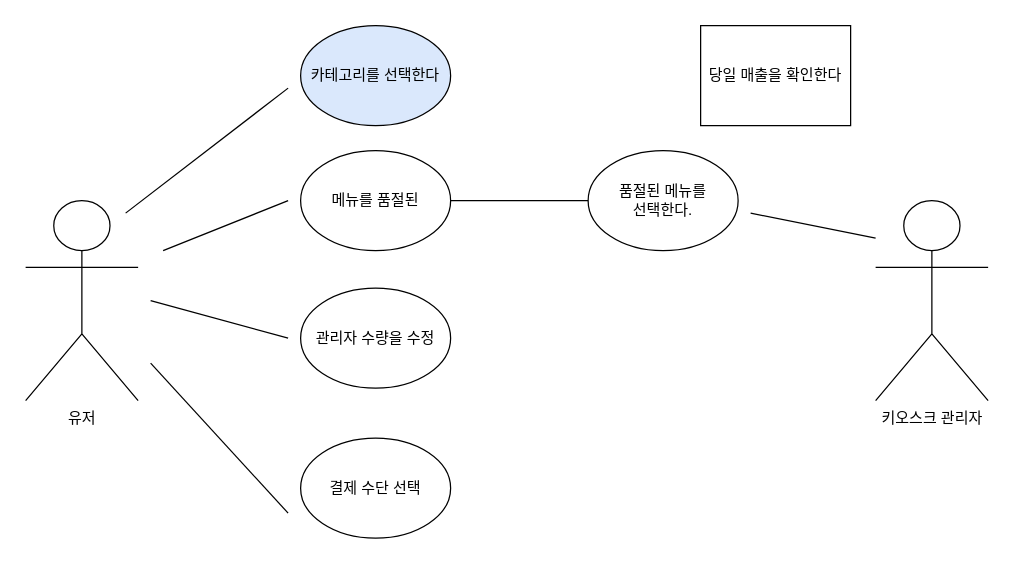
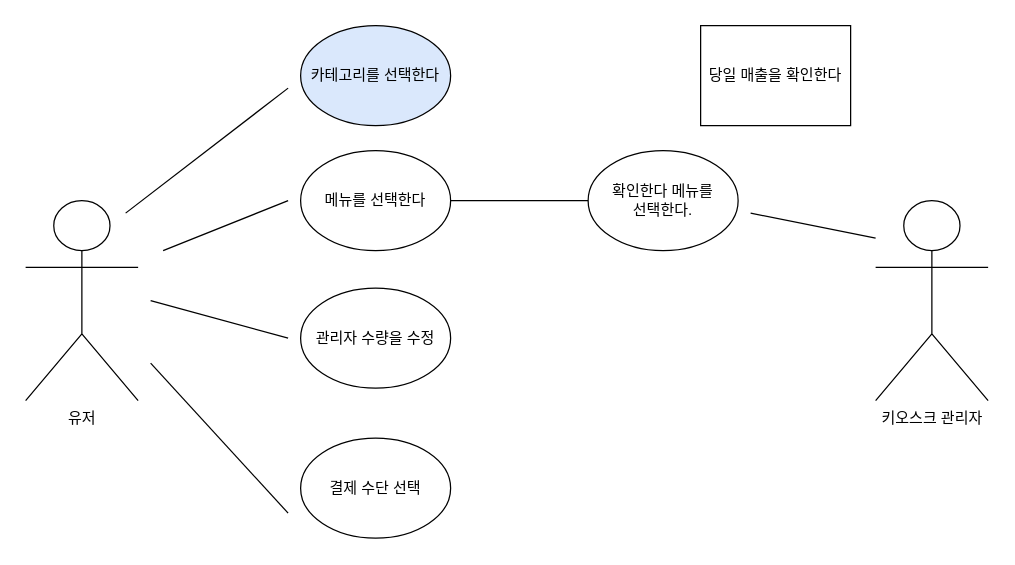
- <mxCell id="5" value="메뉴를 품절된" style="ellipse;whiteSpace=wrap;html=1;" parent="1" vertex="1"><mxGeometry x="240" y="120" width="120" height="80" as="geometry" /></mxCell>
+ <mxCell id="5" value="메뉴를 선택한다" style="ellipse;whiteSpace=wrap;html=1;" parent="1" vertex="1"><mxGeometry x="240" y="120" width="120" height="80" as="geometry" /></mxCell>
- <mxCell id="8" value="품절된 메뉴를 &lt;br&gt;선택한다." style="ellipse;whiteSpace=wrap;html=1;" parent="1" vertex="1"><mxGeometry x="470" y="120" width="120" height="80" as="geometry" /></mxCell>
+ <mxCell id="8" value="확인한다 메뉴를 &lt;br&gt;선택한다." style="ellipse;whiteSpace=wrap;html=1;" parent="1" vertex="1"><mxGeometry x="470" y="120" width="120" height="80" as="geometry" /></mxCell>
